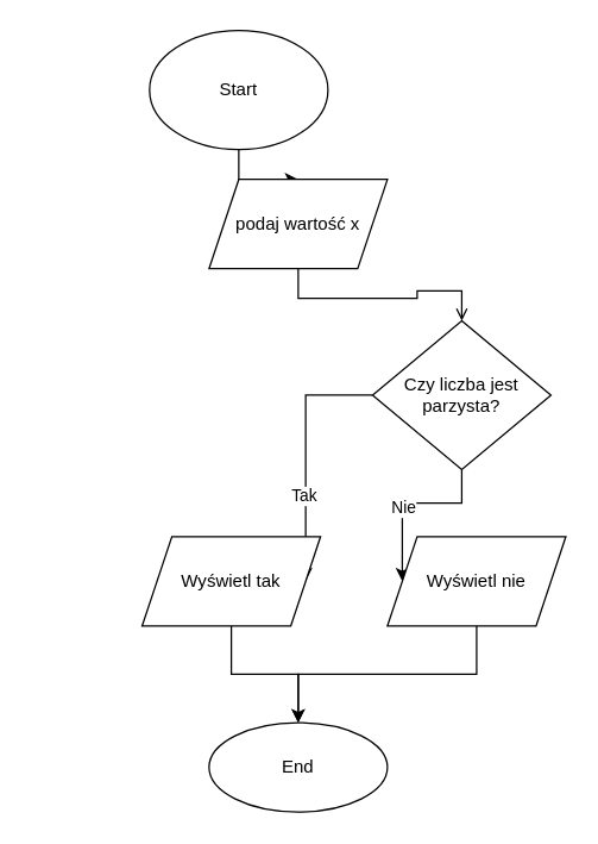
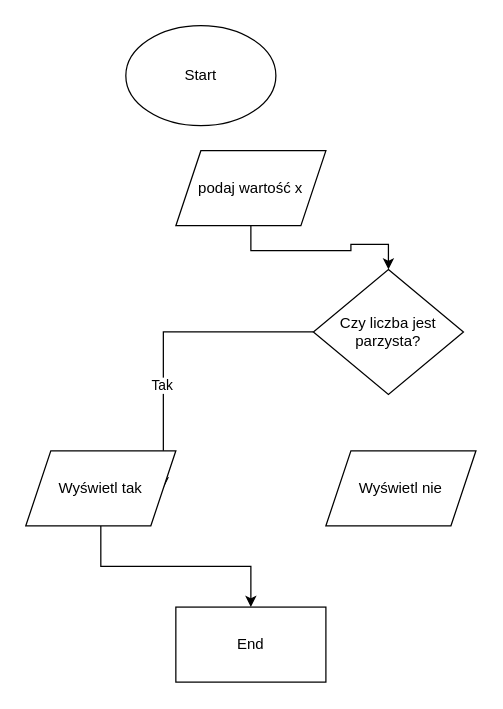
- <mxCell id="2" value="" style="edgeStyle=orthogonalEdgeStyle;rounded=0;orthogonalLoop=1;jettySize=auto;html=1;" edge="1" parent="1" source="3" target="6"><mxGeometry relative="1" as="geometry" /></mxCell>
- <mxCell id="5" value="" style="edgeStyle=orthogonalEdgeStyle;rounded=0;orthogonalLoop=1;jettySize=auto;html=1;endArrow=open;" edge="1" parent="1" source="6" target="11"><mxGeometry relative="1" as="geometry" /></mxCell>
+ <mxCell id="5" value="" style="edgeStyle=orthogonalEdgeStyle;rounded=0;orthogonalLoop=1;jettySize=auto;html=1;" edge="1" parent="1" source="6" target="11"><mxGeometry relative="1" as="geometry" /></mxCell>
- <mxCell id="9" style="edgeStyle=orthogonalEdgeStyle;rounded=0;orthogonalLoop=1;jettySize=auto;html=1;entryX=0;entryY=0.5;entryDx=0;entryDy=0;" edge="1" parent="1" source="11" target="15"><mxGeometry relative="1" as="geometry" /></mxCell>
- <mxCell id="10" value="Nie" style="edgeLabel;html=1;align=center;verticalAlign=middle;resizable=0;points=[];" vertex="1" connectable="0" parent="9"><mxGeometry x="0.133" relative="1" as="geometry"><mxPoint as="offset" /></mxGeometry></mxCell>
- <mxCell id="13" value="Wyświetl tak" style="shape=parallelogram;perimeter=parallelogramPerimeter;whiteSpace=wrap;html=1;fixedSize=1;" vertex="1" parent="1"><mxGeometry x="95" y="360" width="120" height="60" as="geometry" /></mxCell>
+ <mxCell id="13" value="Wyświetl tak" style="shape=parallelogram;perimeter=parallelogramPerimeter;whiteSpace=wrap;html=1;fixedSize=1;" vertex="1" parent="1"><mxGeometry x="20" y="360" width="120" height="60" as="geometry" /></mxCell>
- <mxCell id="14" style="edgeStyle=orthogonalEdgeStyle;rounded=0;orthogonalLoop=1;jettySize=auto;html=1;" edge="1" parent="1" source="15" target="4"><mxGeometry relative="1" as="geometry" /></mxCell>
- <mxCell id="4" value="End" style="ellipse;whiteSpace=wrap;html=1;" vertex="1" parent="1"><mxGeometry x="140" y="485" width="120" height="60" as="geometry" /></mxCell>
+ <mxCell id="4" value="End" style="whiteSpace=wrap;html=1;rounded=0;" vertex="1" parent="1"><mxGeometry x="140" y="485" width="120" height="60" as="geometry" /></mxCell>
